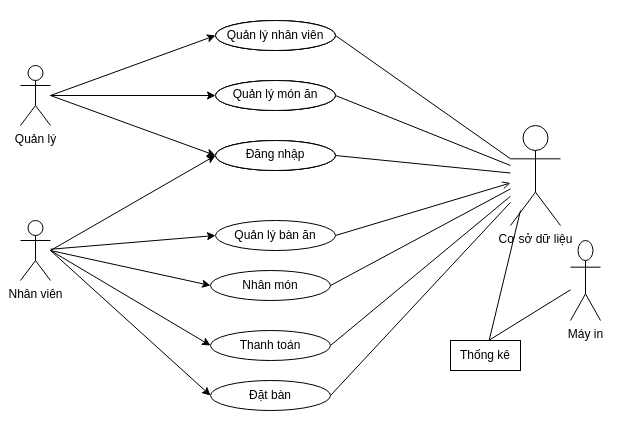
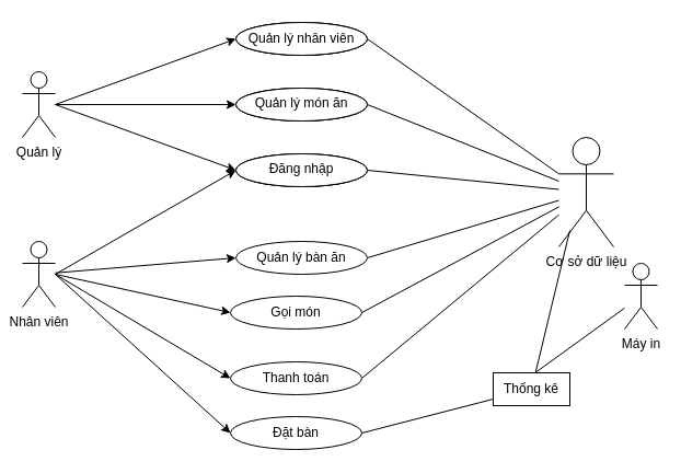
- <mxCell id="15" style="edgeStyle=none;rounded=0;orthogonalLoop=1;jettySize=auto;html=1;endArrow=open;endFill=0;exitX=1;exitY=0.5;exitDx=0;exitDy=0;" edge="1" parent="1" source="16" target="23"><mxGeometry relative="1" as="geometry" /></mxCell>
+ <mxCell id="15" style="edgeStyle=none;rounded=0;orthogonalLoop=1;jettySize=auto;html=1;endArrow=none;endFill=0;exitX=1;exitY=0.5;exitDx=0;exitDy=0;" edge="1" parent="1" source="16" target="23"><mxGeometry relative="1" as="geometry" /></mxCell>
- <mxCell id="37" value="Máy in" style="shape=umlActor;verticalLabelPosition=bottom;verticalAlign=top;html=1;outlineConnect=0;" vertex="1" parent="1"><mxGeometry x="570" y="240" width="30" height="80" as="geometry" /></mxCell>
+ <mxCell id="37" value="Máy in" style="shape=umlActor;verticalLabelPosition=bottom;verticalAlign=top;html=1;outlineConnect=0;" vertex="1" parent="1"><mxGeometry x="570" y="240" width="30" height="60" as="geometry" /></mxCell>
- <mxCell id="18" value="Nhân món" style="ellipse;whiteSpace=wrap;html=1;" vertex="1" parent="1"><mxGeometry x="210" y="270" width="120" height="30" as="geometry" /></mxCell>
+ <mxCell id="18" value="Gọi món" style="ellipse;whiteSpace=wrap;html=1;" vertex="1" parent="1"><mxGeometry x="210" y="270" width="120" height="30" as="geometry" /></mxCell>
- <mxCell id="21" style="edgeStyle=none;rounded=0;orthogonalLoop=1;jettySize=auto;html=1;endArrow=none;endFill=0;exitX=1;exitY=0.5;exitDx=0;exitDy=0;" edge="1" parent="1" source="22" target="23"><mxGeometry relative="1" as="geometry" /></mxCell>
+ <mxCell id="21" style="edgeStyle=none;rounded=0;orthogonalLoop=1;jettySize=auto;html=1;endArrow=none;endFill=0;exitX=1;exitY=0.5;exitDx=0;exitDy=0;" edge="1" parent="1" source="22" target="36"><mxGeometry relative="1" as="geometry" /></mxCell>
